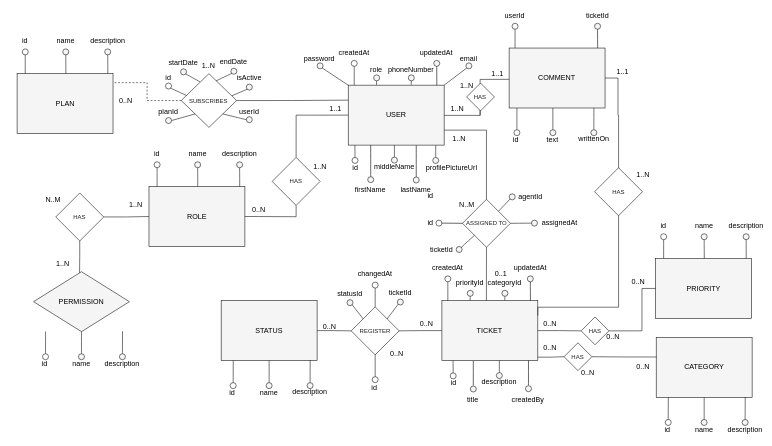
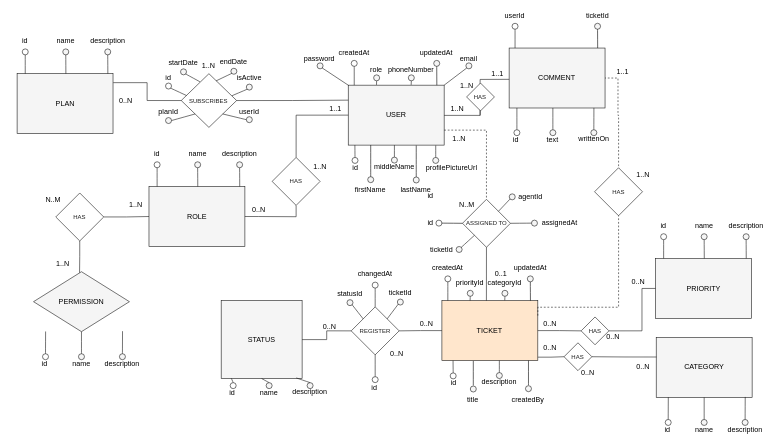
- <mxCell id="113" style="edgeStyle=orthogonalEdgeStyle;rounded=0;orthogonalLoop=1;jettySize=auto;html=1;entryX=1.002;entryY=0.15;entryDx=0;entryDy=0;strokeColor=#1A1A1A;endArrow=none;endFill=0;exitX=0;exitY=0.5;exitDx=0;exitDy=0;entryPerimeter=0;dashed=1;" parent="1" source="112" target="44" edge="1"><mxGeometry relative="1" as="geometry"><mxPoint x="115" y="441" as="sourcePoint" /><mxPoint x="258" y="441" as="targetPoint" /></mxGeometry></mxCell>
+ <mxCell id="113" style="edgeStyle=orthogonalEdgeStyle;rounded=0;orthogonalLoop=1;jettySize=auto;html=1;entryX=1.002;entryY=0.15;entryDx=0;entryDy=0;strokeColor=#1A1A1A;endArrow=none;endFill=0;exitX=0;exitY=0.5;exitDx=0;exitDy=0;entryPerimeter=0;" parent="1" source="112" target="44" edge="1"><mxGeometry relative="1" as="geometry"><mxPoint x="115" y="441" as="sourcePoint" /><mxPoint x="258" y="441" as="targetPoint" /></mxGeometry></mxCell>
- <mxCell id="181" style="rounded=0;orthogonalLoop=1;jettySize=auto;html=1;entryX=0.5;entryY=0;entryDx=0;entryDy=0;strokeColor=#1A1A1A;endArrow=none;endFill=0;exitX=1;exitY=0.75;exitDx=0;exitDy=0;edgeStyle=orthogonalEdgeStyle;" parent="1" source="33" target="177" edge="1"><mxGeometry relative="1" as="geometry"><mxPoint x="750" y="202" as="sourcePoint" /><mxPoint x="861" y="202" as="targetPoint" /></mxGeometry></mxCell>
+ <mxCell id="181" style="rounded=0;orthogonalLoop=1;jettySize=auto;html=1;entryX=0.5;entryY=0;entryDx=0;entryDy=0;strokeColor=#1A1A1A;endArrow=none;endFill=0;exitX=1;exitY=0.75;exitDx=0;exitDy=0;edgeStyle=orthogonalEdgeStyle;dashed=1;" parent="1" source="33" target="177" edge="1"><mxGeometry relative="1" as="geometry"><mxPoint x="750" y="202" as="sourcePoint" /><mxPoint x="861" y="202" as="targetPoint" /></mxGeometry></mxCell>
- <mxCell id="176" style="edgeStyle=orthogonalEdgeStyle;rounded=0;orthogonalLoop=1;jettySize=auto;html=1;exitX=1;exitY=0.25;exitDx=0;exitDy=0;entryX=1;entryY=0.5;entryDx=0;entryDy=0;fontColor=#1A1A1A;endArrow=none;endFill=0;strokeColor=#1A1A1A;" parent="1" source="22" target="129" edge="1"><mxGeometry relative="1" as="geometry"><mxPoint x="982" y="573" as="sourcePoint" /><mxPoint x="1175" y="491" as="targetPoint" /><Array as="points"><mxPoint x="896" y="512" /><mxPoint x="1031" y="512" /><mxPoint x="1031" y="192" /><mxPoint x="1030" y="192" /><mxPoint x="1030" y="130" /></Array></mxGeometry></mxCell>
+ <mxCell id="176" style="edgeStyle=orthogonalEdgeStyle;rounded=0;orthogonalLoop=1;jettySize=auto;html=1;exitX=1;exitY=0.25;exitDx=0;exitDy=0;entryX=1;entryY=0.5;entryDx=0;entryDy=0;fontColor=#1A1A1A;endArrow=none;endFill=0;strokeColor=#1A1A1A;dashed=1;" parent="1" source="22" target="129" edge="1"><mxGeometry relative="1" as="geometry"><mxPoint x="982" y="573" as="sourcePoint" /><mxPoint x="1175" y="491" as="targetPoint" /><Array as="points"><mxPoint x="896" y="512" /><mxPoint x="1031" y="512" /><mxPoint x="1031" y="192" /><mxPoint x="1030" y="192" /><mxPoint x="1030" y="130" /></Array></mxGeometry></mxCell>
- <mxCell id="115" value="STATUS" style="rounded=0;whiteSpace=wrap;html=1;fillColor=#f5f5f5;fontColor=#000000;strokeColor=#1A1A1A;align=center;" parent="1" vertex="1"><mxGeometry x="368.05" y="501" width="160" height="100" as="geometry" /></mxCell>
+ <mxCell id="115" value="STATUS" style="rounded=0;whiteSpace=wrap;html=1;fillColor=#f5f5f5;fontColor=#000000;strokeColor=#1A1A1A;align=center;" parent="1" vertex="1"><mxGeometry x="368.05" y="501" width="135" height="130" as="geometry" /></mxCell>
- <mxCell id="22" value="TICKET" style="rounded=0;whiteSpace=wrap;html=1;fillColor=#f5f5f5;fontColor=#000000;strokeColor=#1A1A1A;align=center;" parent="1" vertex="1"><mxGeometry x="736.26" y="501" width="160" height="100" as="geometry" /></mxCell>
+ <mxCell id="22" value="TICKET" style="rounded=0;whiteSpace=wrap;html=1;fillColor=#ffe6cc;fontColor=#000000;strokeColor=#1A1A1A;align=center;" parent="1" vertex="1"><mxGeometry x="736.26" y="501" width="160" height="100" as="geometry" /></mxCell>
